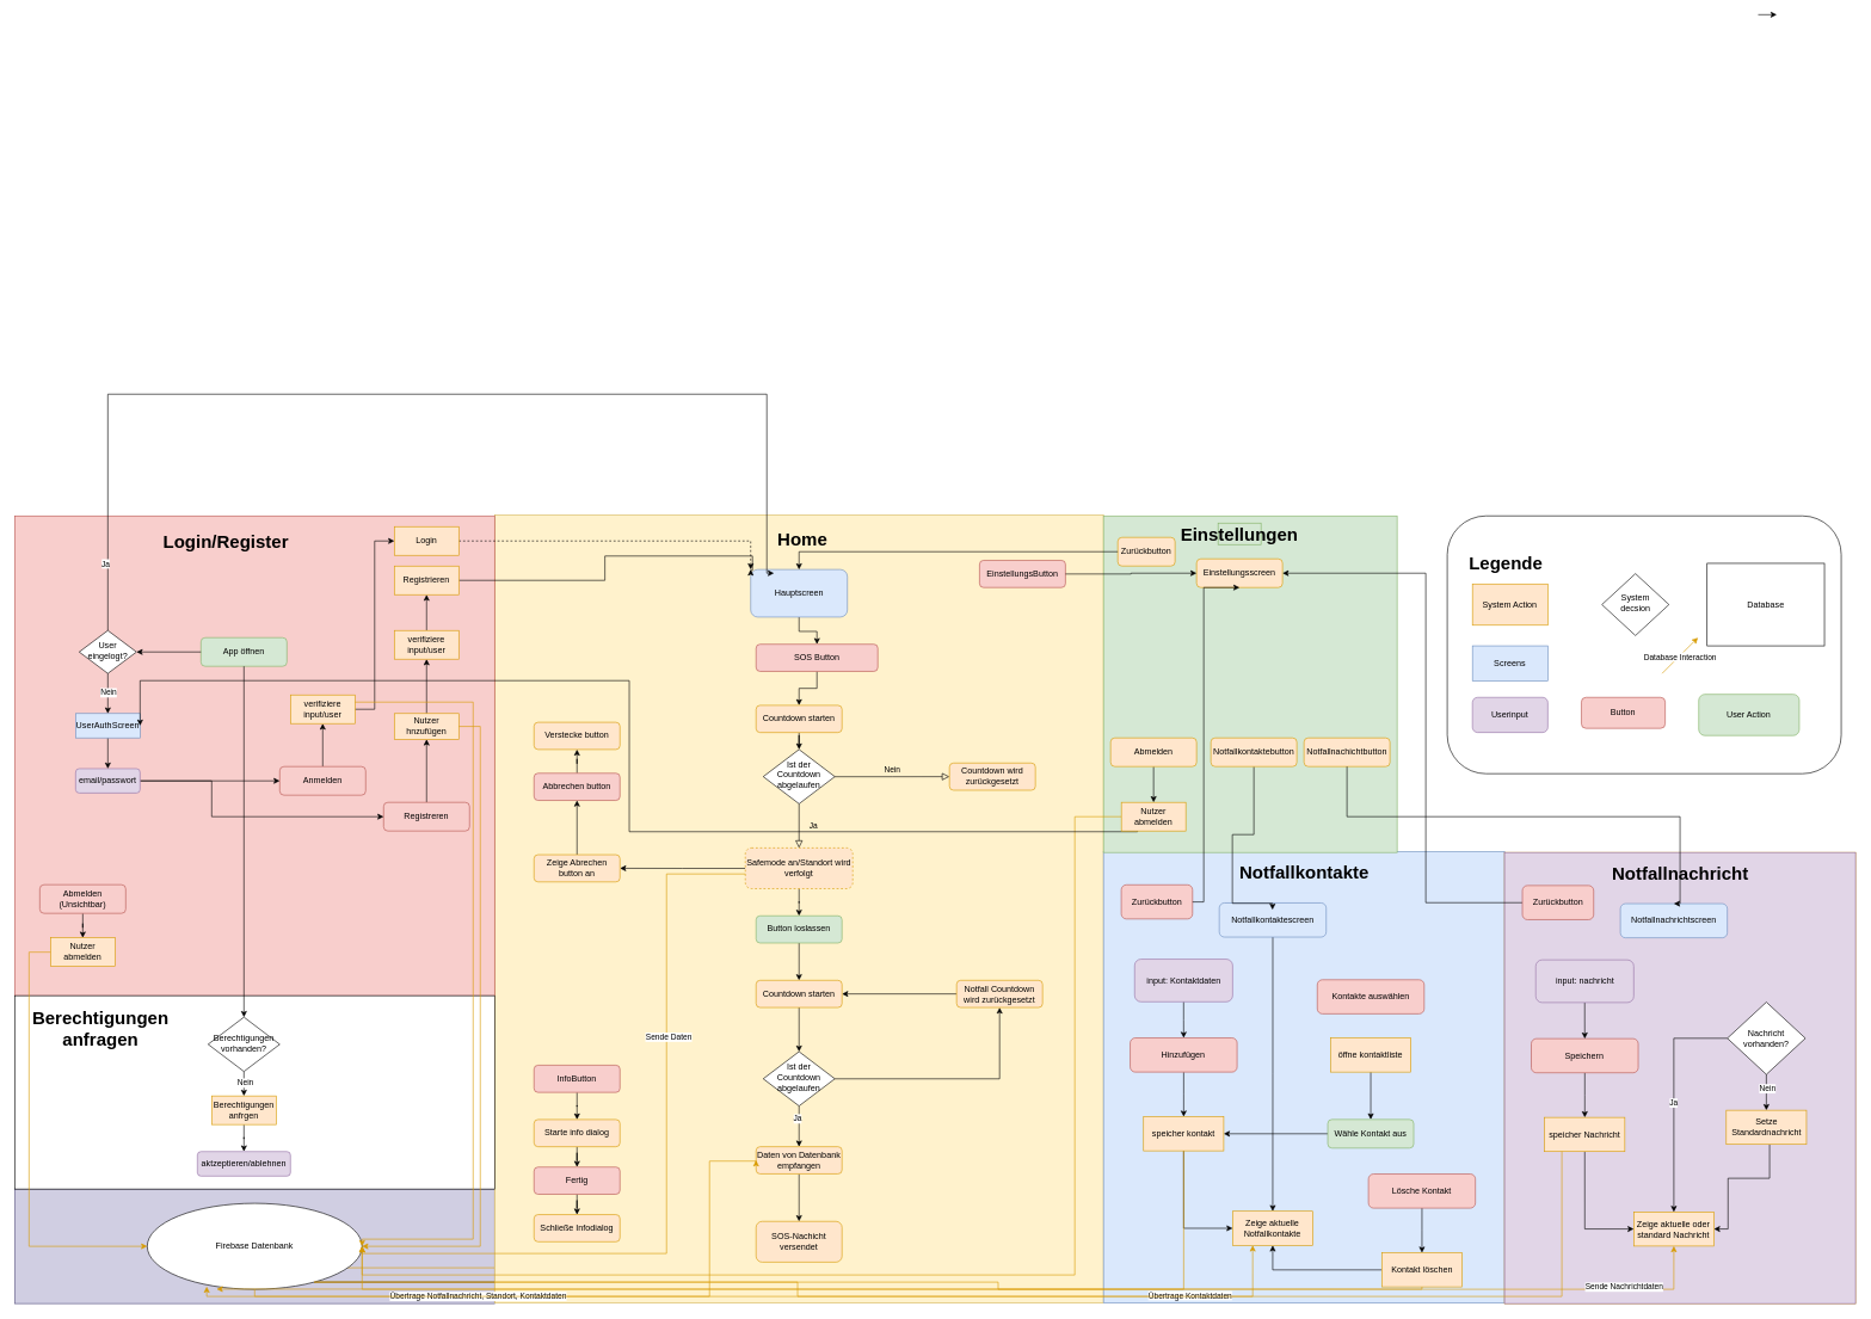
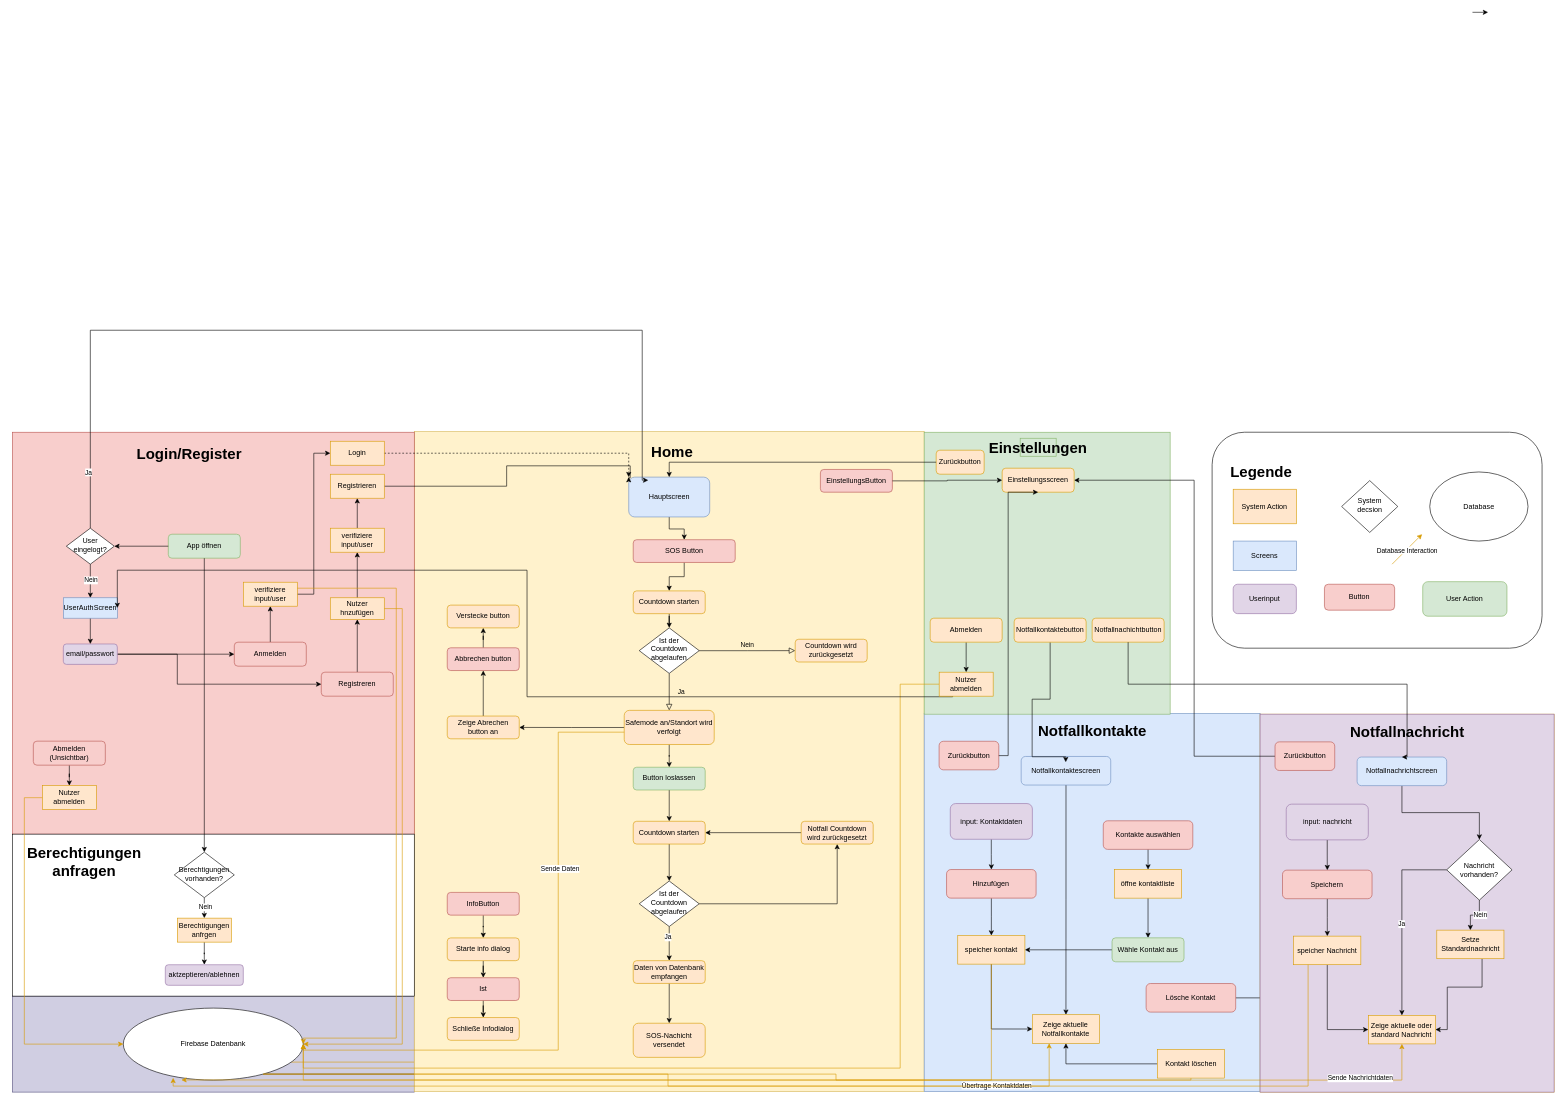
- <mxCell id="13" value="Database" style="whiteSpace=wrap;html=1;rounded=0;" vertex="1" parent="7"><mxGeometry x="362.766" y="66.24" width="163.83" height="115.2" as="geometry" /></mxCell>
+ <mxCell id="13" value="Database" style="ellipse;whiteSpace=wrap;html=1;" vertex="1" parent="7"><mxGeometry x="362.766" y="66.24" width="163.83" height="115.2" as="geometry" /></mxCell>
- <mxCell id="29" value="Safemode an/Standort wird verfolgt" style="rounded=1;whiteSpace=wrap;html=1;fontSize=12;glass=0;strokeWidth=1;shadow=0;fillColor=#ffe6cc;strokeColor=#d79b00;dashed=1;" vertex="1" parent="19"><mxGeometry x="350" y="464.655" width="150" height="56.897" as="geometry" /></mxCell>
+ <mxCell id="29" value="Safemode an/Standort wird verfolgt" style="rounded=1;whiteSpace=wrap;html=1;fontSize=12;glass=0;strokeWidth=1;shadow=0;fillColor=#ffe6cc;strokeColor=#d79b00;" vertex="1" parent="19"><mxGeometry x="350" y="464.655" width="150" height="56.897" as="geometry" /></mxCell>
+ <mxCell id="134" style="edgeStyle=orthogonalEdgeStyle;rounded=0;orthogonalLoop=1;jettySize=auto;html=1;entryX=0.5;entryY=0;entryDx=0;entryDy=0;" edge="1" parent="1" source="135" target="174"><mxGeometry relative="1" as="geometry" /></mxCell>
+ <mxCell id="63" value="" style="edgeStyle=orthogonalEdgeStyle;rounded=0;orthogonalLoop=1;jettySize=auto;html=1;" edge="1" parent="61" source="64" target="71"><mxGeometry relative="1" as="geometry" /></mxCell>
- <mxCell id="176" value="Setze Standardnachricht" style="rounded=0;whiteSpace=wrap;html=1;fillColor=#ffe6cc;strokeColor=#d79b00;container=0;" vertex="1" parent="1"><mxGeometry x="2409.525" y="1549.997" width="111.951" height="47.66" as="geometry" /></mxCell>
+ <mxCell id="176" value="Setze Standardnachricht" style="rounded=0;whiteSpace=wrap;html=1;fillColor=#ffe6cc;strokeColor=#d79b00;container=0;" vertex="1" parent="1"><mxGeometry x="2394.525" y="1549.997" width="111.951" height="47.66" as="geometry" /></mxCell>
- <mxCell id="59" value="Fertig" style="rounded=1;whiteSpace=wrap;html=1;fontSize=12;glass=0;strokeWidth=1;shadow=0;fillColor=#f8cecc;strokeColor=#b85450;" vertex="1" parent="19"><mxGeometry x="55" y="910.345" width="120" height="37.931" as="geometry" /></mxCell>
+ <mxCell id="59" value="Ist" style="rounded=1;whiteSpace=wrap;html=1;fontSize=12;glass=0;strokeWidth=1;shadow=0;fillColor=#f8cecc;strokeColor=#b85450;" vertex="1" parent="19"><mxGeometry x="55" y="910.345" width="120" height="37.931" as="geometry" /></mxCell>
- <mxCell id="143" style="edgeStyle=orthogonalEdgeStyle;rounded=0;orthogonalLoop=1;jettySize=auto;html=1;entryX=0;entryY=0.5;entryDx=0;entryDy=0;fillColor=#ffcd28;gradientColor=#ffa500;strokeColor=#d79b00;" edge="1" parent="1" source="6" target="34"><mxGeometry relative="1" as="geometry"><Array as="points"><mxPoint x="355" y="1810" /><mxPoint x="990" y="1810" /><mxPoint x="990" y="1621" /><mxPoint x="1055" y="1621" /></Array></mxGeometry></mxCell>
- <mxCell id="144" value="Übertrage Notfallnachricht, Standort, Kontaktdaten" style="edgeLabel;html=1;align=center;verticalAlign=middle;resizable=0;points=[];" vertex="1" connectable="0" parent="143"><mxGeometry x="-0.286" y="1" relative="1" as="geometry"><mxPoint as="offset" /></mxGeometry></mxCell>
- <mxCell id="75" value="" style="edgeStyle=orthogonalEdgeStyle;rounded=0;orthogonalLoop=1;jettySize=auto;html=1;" edge="1" parent="61" source="76" target="78"><mxGeometry relative="1" as="geometry" /></mxCell>
+ <mxCell id="75" value="" style="edgeStyle=orthogonalEdgeStyle;rounded=0;orthogonalLoop=1;jettySize=auto;html=1;" edge="1" parent="61" source="76" target="138"><mxGeometry relative="1" as="geometry" /></mxCell>
